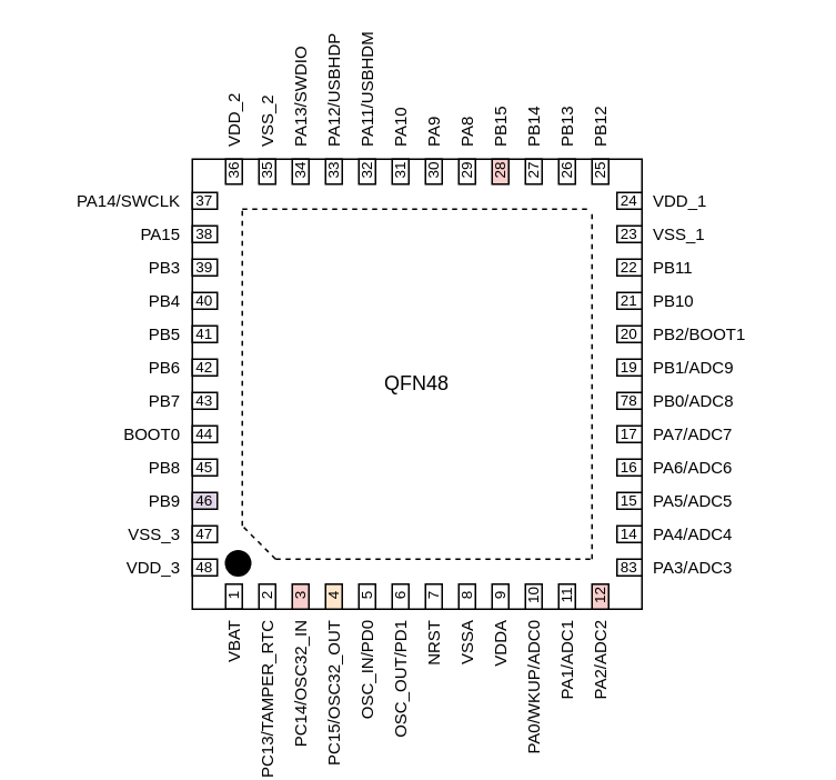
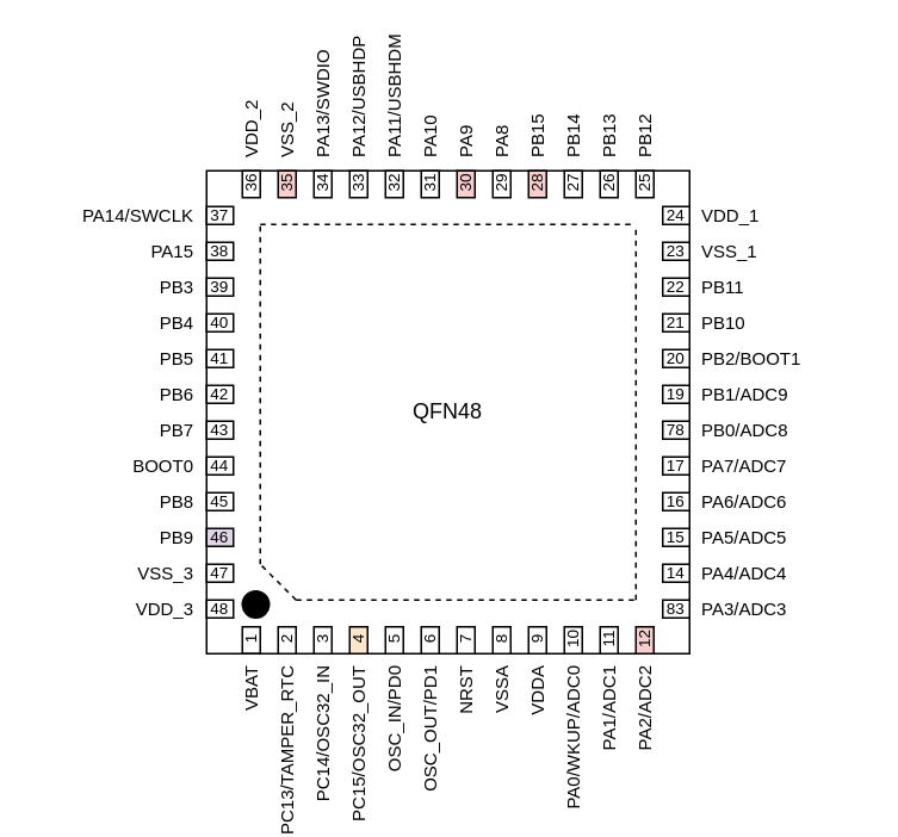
- <mxCell id="40" value="35" style="rounded=0;whiteSpace=wrap;html=1;fontSize=9;horizontal=0;fontStyle=0;fontFamily=Arial;" vertex="1" parent="1"><mxGeometry x="155" y="80" width="10" height="15" as="geometry" /></mxCell>
+ <mxCell id="40" value="35" style="rounded=0;whiteSpace=wrap;html=1;fontSize=9;horizontal=0;fontStyle=0;fontFamily=Arial;fillColor=#f8cecc;" vertex="1" parent="1"><mxGeometry x="155" y="80" width="10" height="15" as="geometry" /></mxCell>
- <mxCell id="45" value="30" style="rounded=0;whiteSpace=wrap;html=1;fontSize=9;horizontal=0;fontStyle=0;fontFamily=Arial;" vertex="1" parent="1"><mxGeometry x="255" y="80" width="10" height="15" as="geometry" /></mxCell>
+ <mxCell id="45" value="30" style="rounded=0;whiteSpace=wrap;html=1;fontSize=9;horizontal=0;fontStyle=0;fontFamily=Arial;fillColor=#f8cecc;" vertex="1" parent="1"><mxGeometry x="255" y="80" width="10" height="15" as="geometry" /></mxCell>
- <mxCell id="29" value="3" style="rounded=0;whiteSpace=wrap;html=1;fontSize=9;horizontal=0;fontStyle=0;fontFamily=Arial;fillColor=#f8cecc;" vertex="1" parent="1"><mxGeometry x="175" y="335" width="10" height="15" as="geometry" /></mxCell>
+ <mxCell id="29" value="3" style="rounded=0;whiteSpace=wrap;html=1;fontSize=9;horizontal=0;fontStyle=0;fontFamily=Arial;" vertex="1" parent="1"><mxGeometry x="175" y="335" width="10" height="15" as="geometry" /></mxCell>
